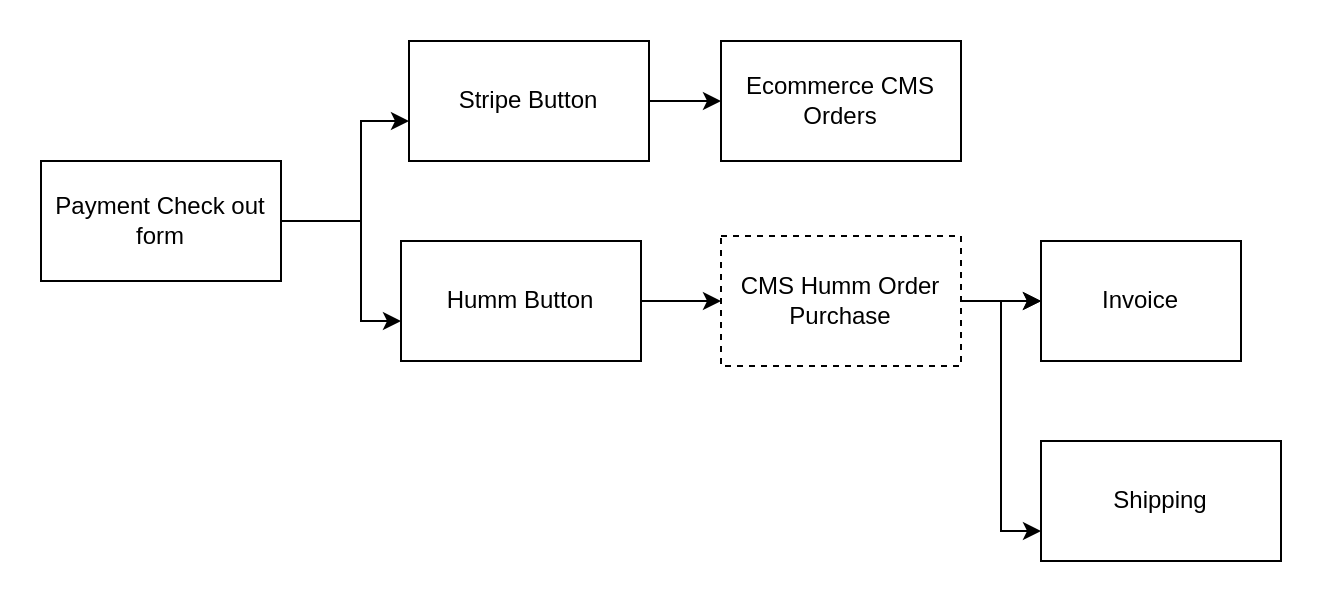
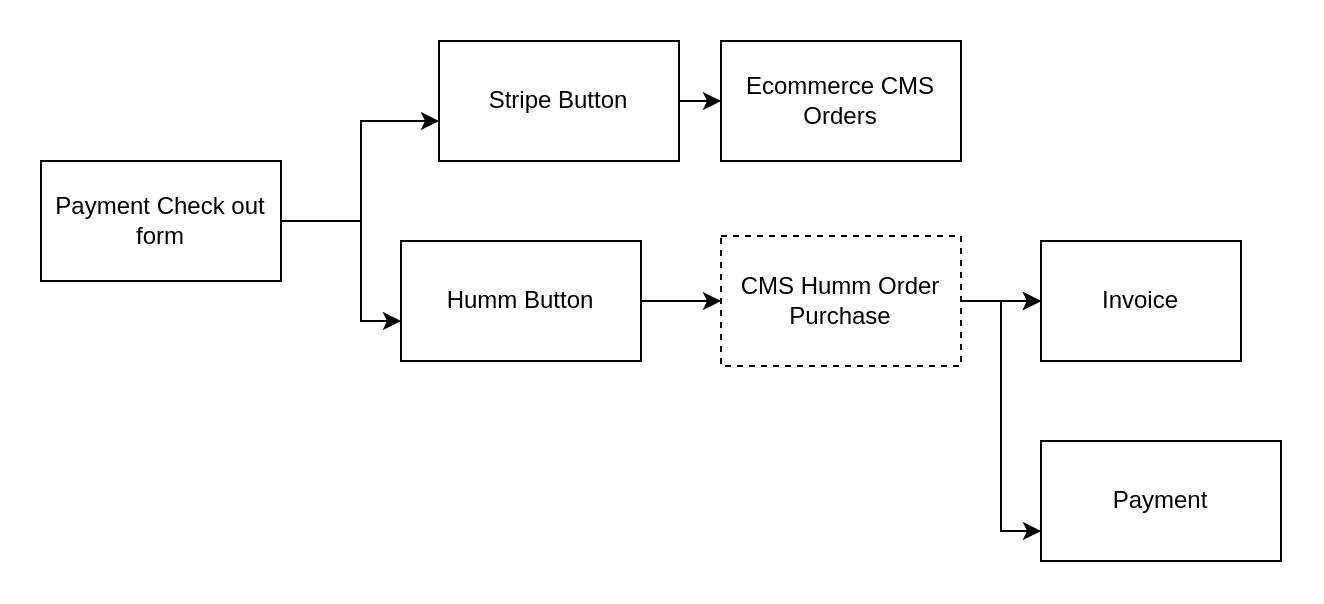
- <mxCell id="6" value="Stripe Button" style="rounded=0;whiteSpace=wrap;html=1;" vertex="1" parent="1"><mxGeometry x="204" y="20" width="120" height="60" as="geometry" /></mxCell>
+ <mxCell id="6" value="Stripe Button" style="rounded=0;whiteSpace=wrap;html=1;" vertex="1" parent="1"><mxGeometry x="219" y="20" width="120" height="60" as="geometry" /></mxCell>
- <mxCell id="13" value="Shipping" style="rounded=0;whiteSpace=wrap;html=1;" vertex="1" parent="1"><mxGeometry x="520" y="220" width="120" height="60" as="geometry" /></mxCell>
+ <mxCell id="13" value="Payment" style="rounded=0;whiteSpace=wrap;html=1;" vertex="1" parent="1"><mxGeometry x="520" y="220" width="120" height="60" as="geometry" /></mxCell>
